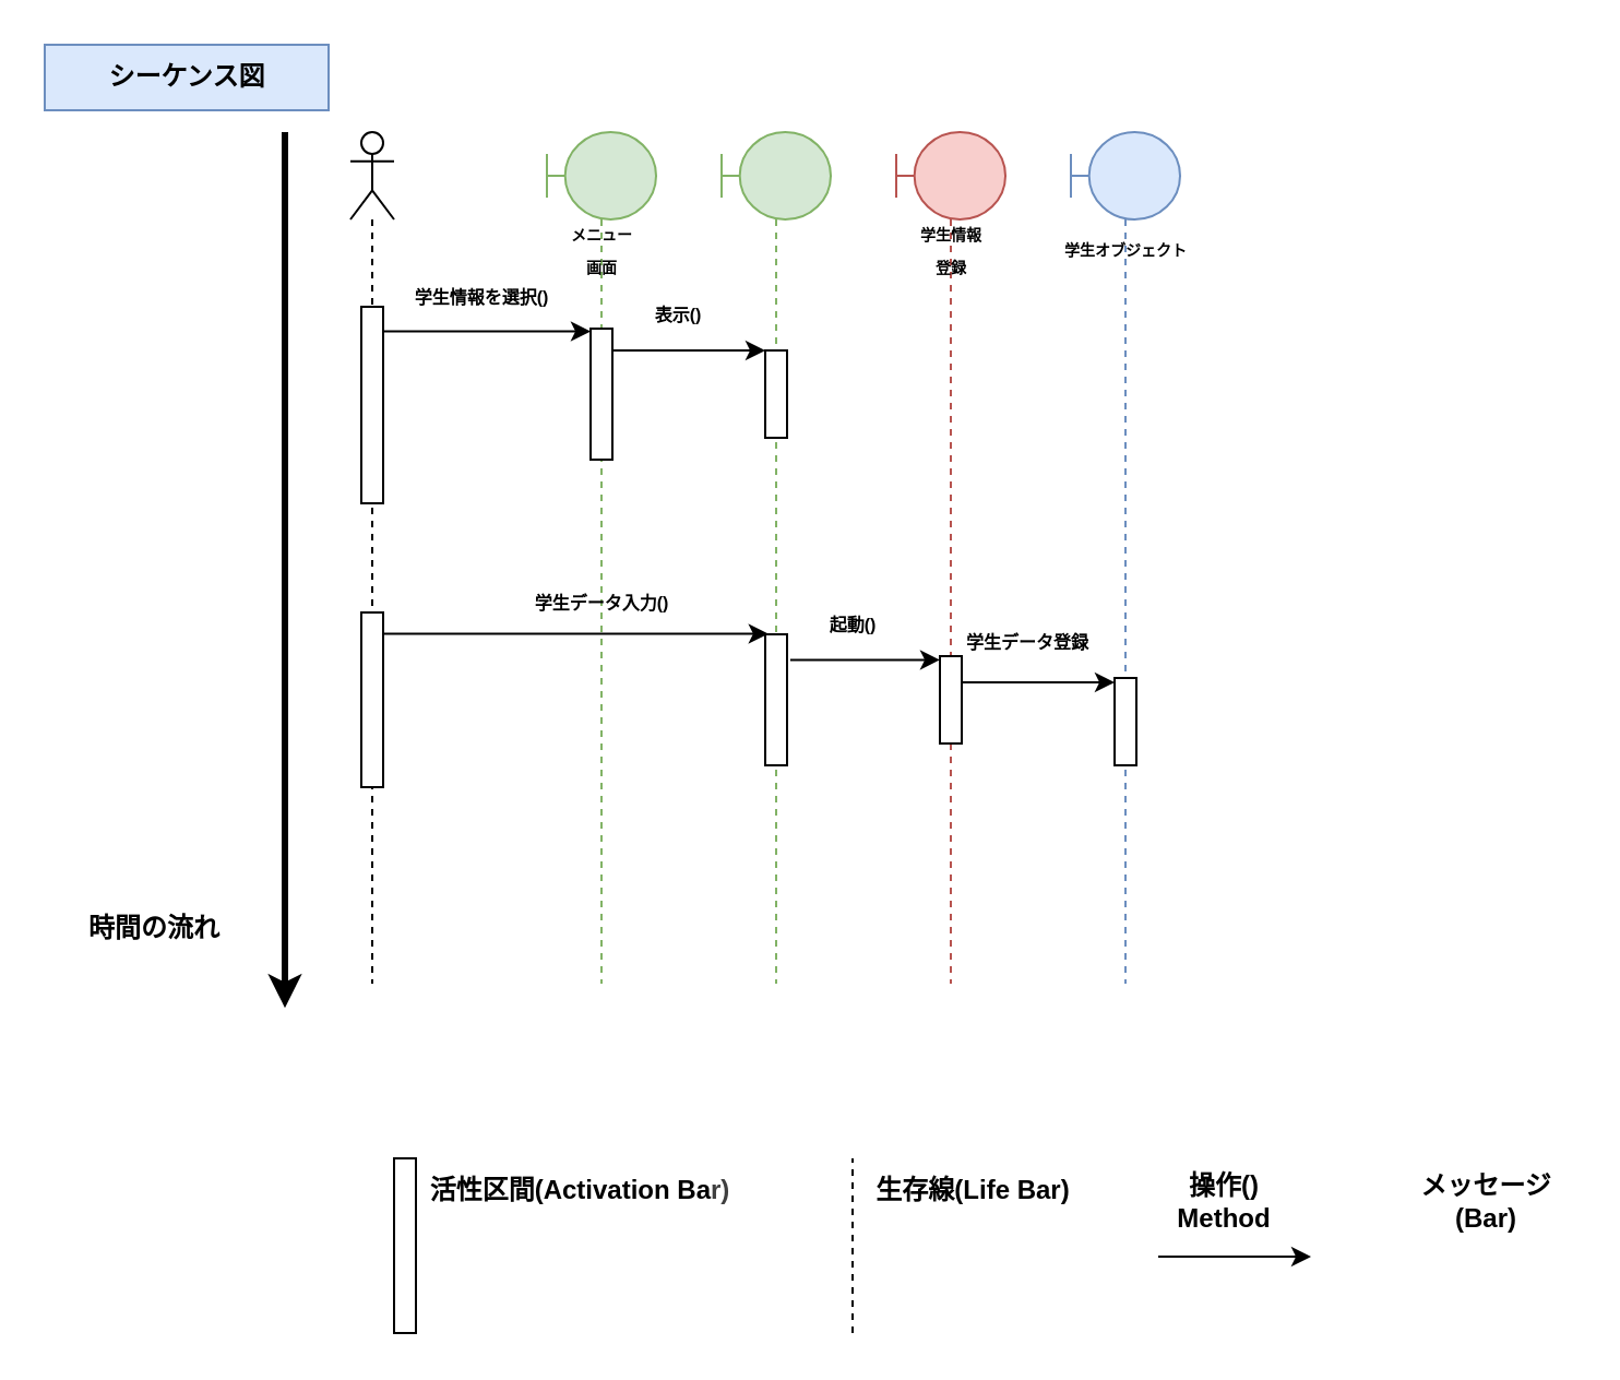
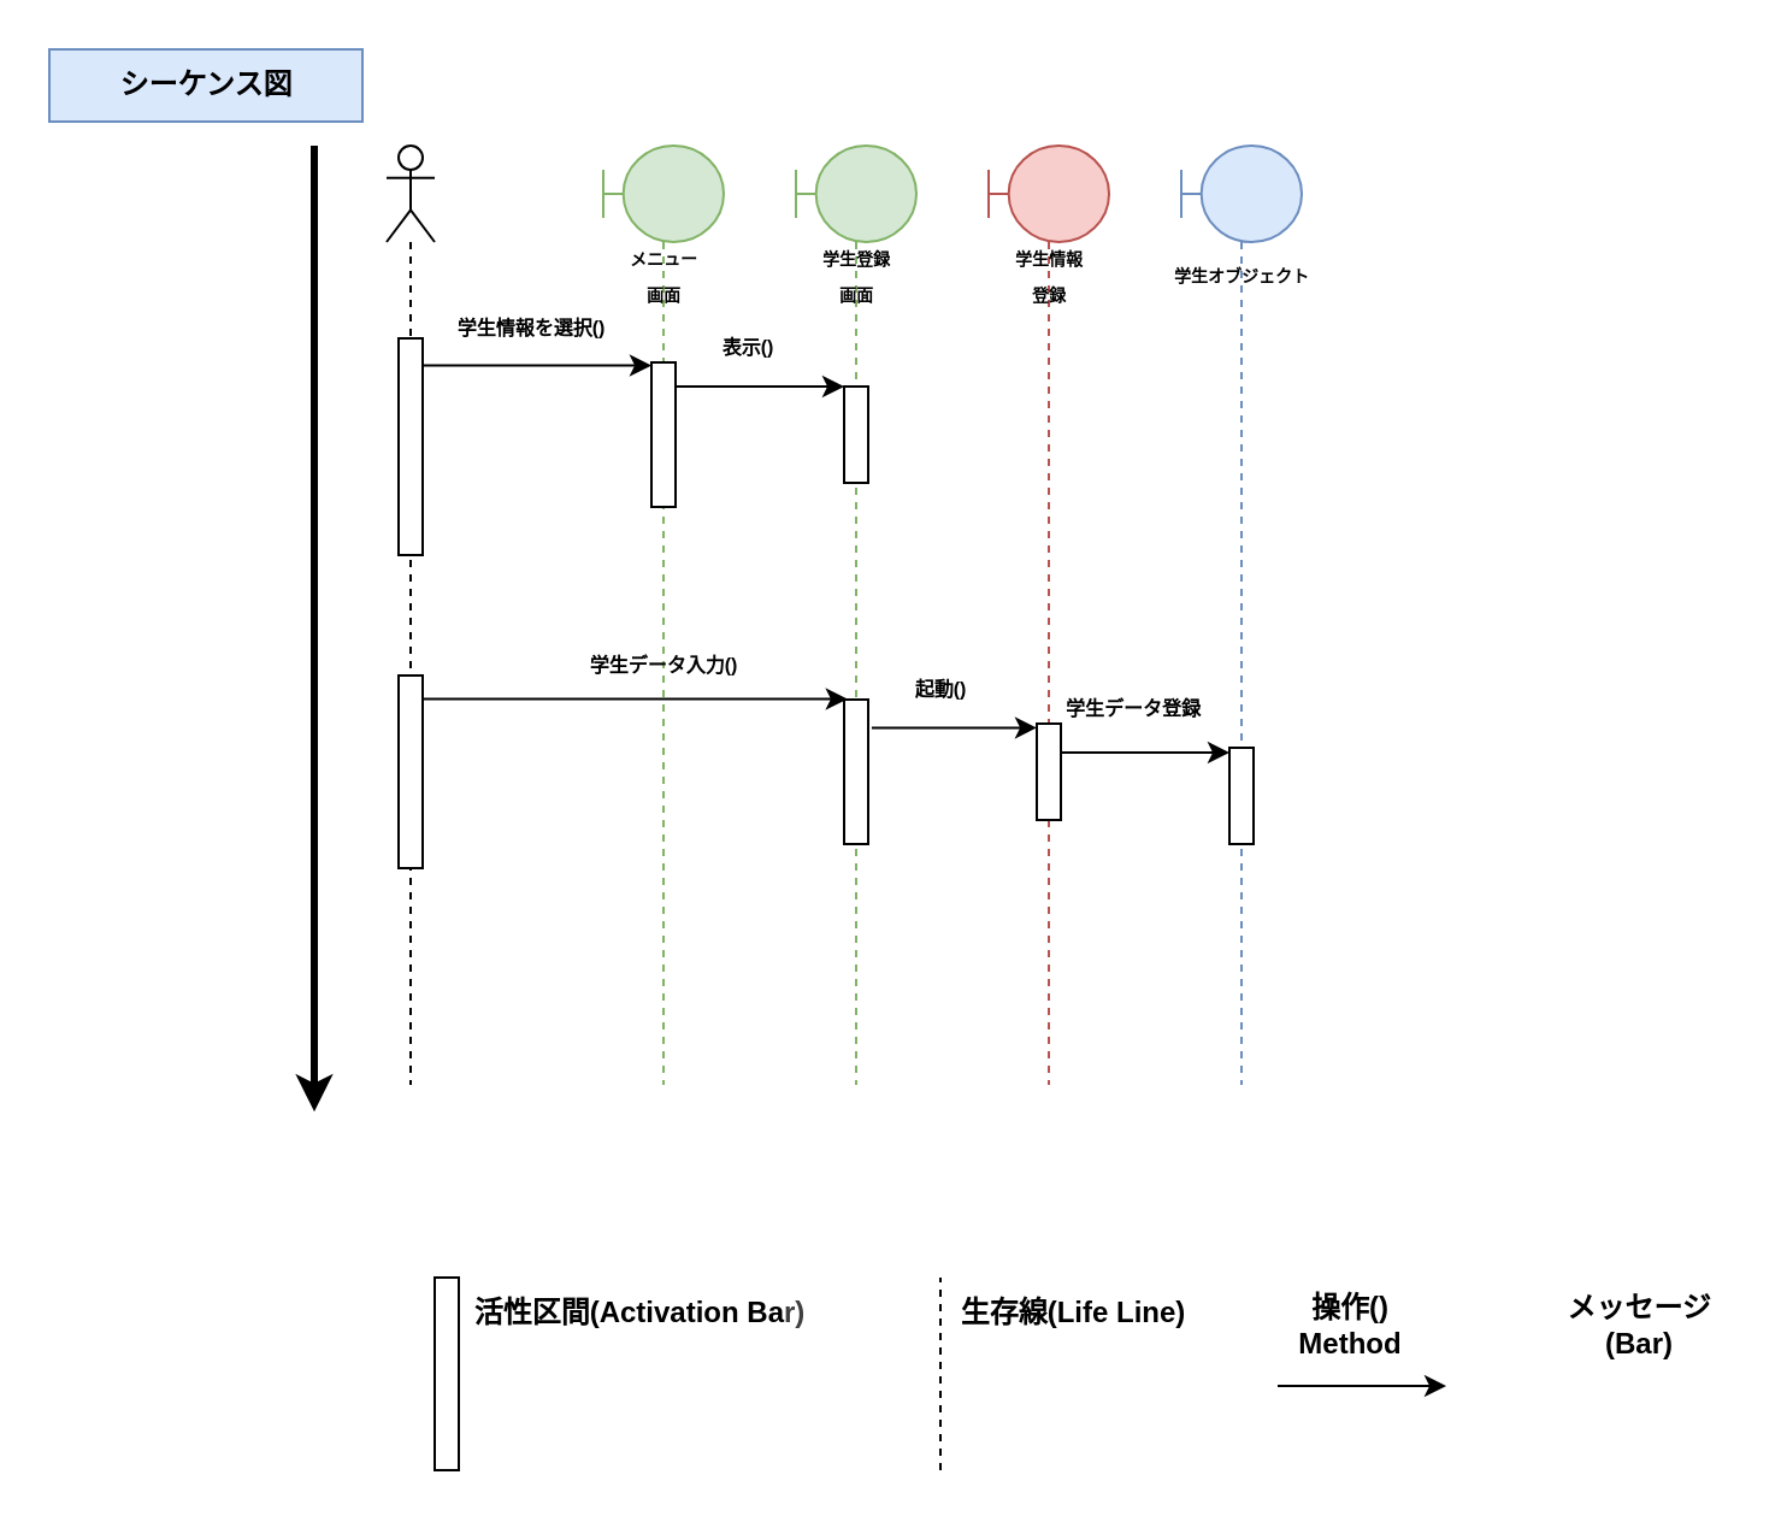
+ <mxCell id="23" value="&lt;span style=&quot;font-size: 7px;&quot;&gt;学生登録&lt;/span&gt;&lt;div&gt;&lt;span style=&quot;font-size: 7px;&quot;&gt;画面&lt;/span&gt;&lt;/div&gt;" style="text;html=1;align=center;verticalAlign=middle;resizable=0;points=[];autosize=1;strokeColor=none;fillColor=none;fontStyle=1" parent="1" vertex="1"><mxGeometry x="330" y="93" width="50" height="40" as="geometry" /></mxCell>
- <mxCell id="21" value="時間の流れ" style="text;html=1;align=center;verticalAlign=middle;resizable=0;points=[];autosize=1;strokeColor=none;fillColor=none;fontStyle=1" parent="1" vertex="1"><mxGeometry x="30" y="410" width="80" height="30" as="geometry" /></mxCell>
- <mxCell id="17" value="生存線(Life Bar)" style="text;html=1;align=center;verticalAlign=middle;resizable=0;points=[];autosize=1;strokeColor=none;fillColor=none;fontStyle=1" parent="1" vertex="1"><mxGeometry x="390" y="530" width="110" height="30" as="geometry" /></mxCell>
+ <mxCell id="17" value="生存線(Life Line)" style="text;html=1;align=center;verticalAlign=middle;resizable=0;points=[];autosize=1;strokeColor=none;fillColor=none;fontStyle=1" parent="1" vertex="1"><mxGeometry x="390" y="530" width="110" height="30" as="geometry" /></mxCell>
